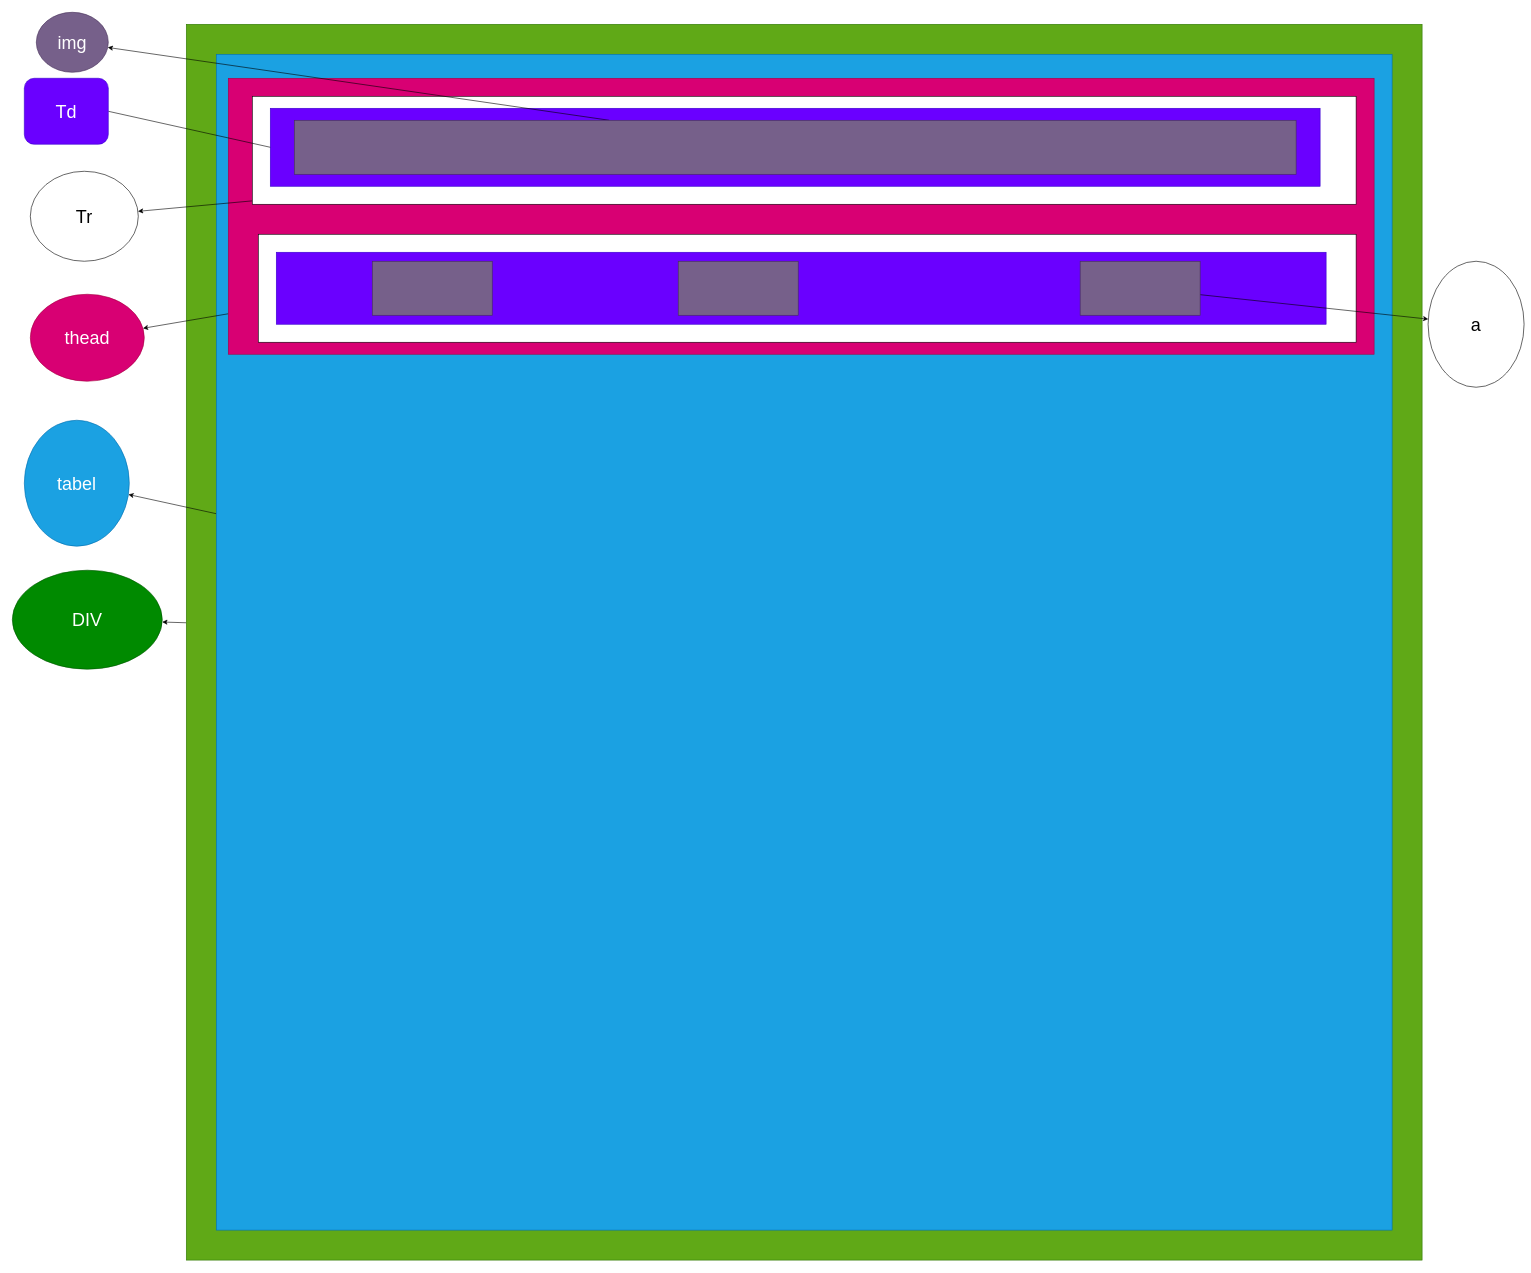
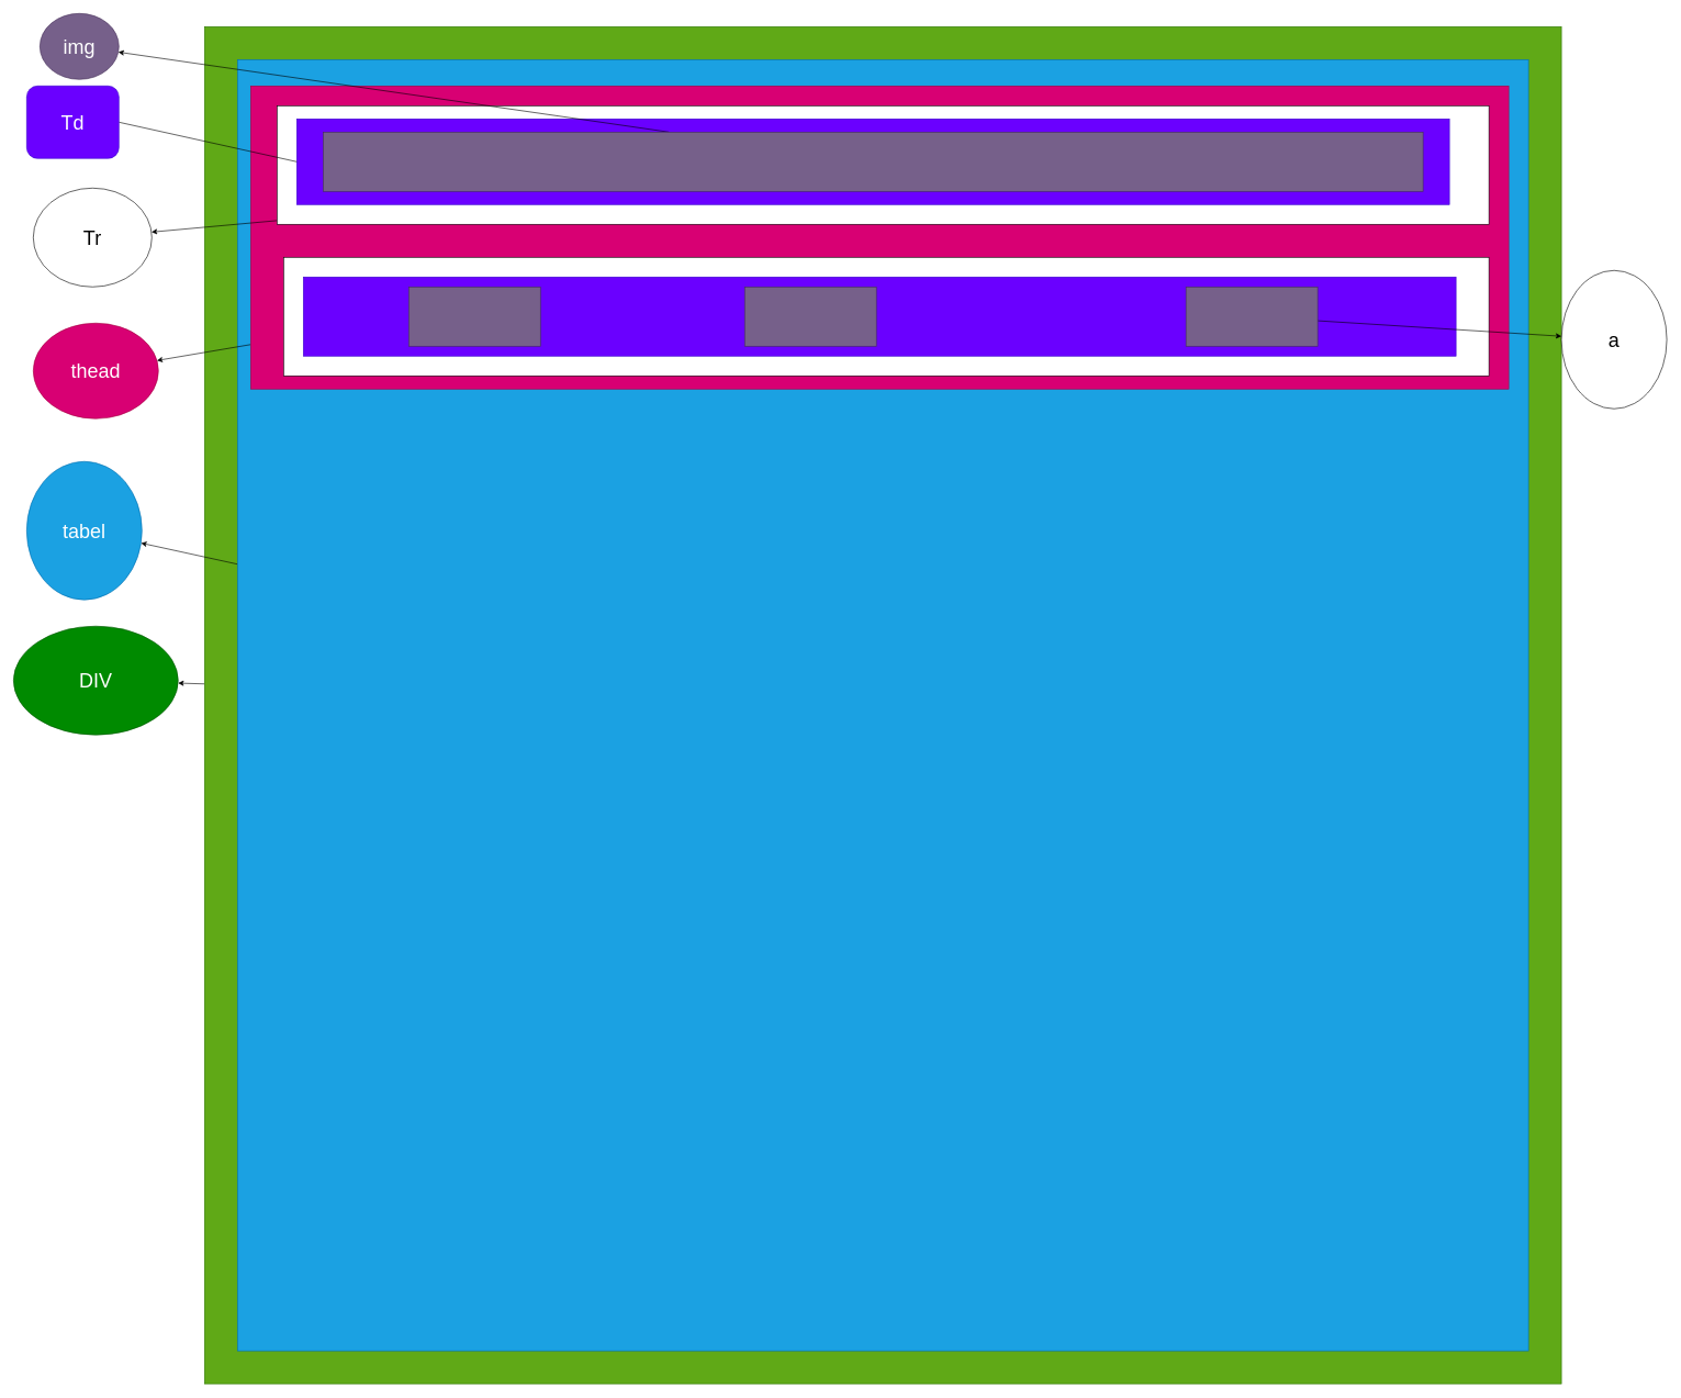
- <mxCell id="26" value="a" style="ellipse;whiteSpace=wrap;html=1;fontSize=30;" vertex="1" parent="1"><mxGeometry x="2380" y="435" width="160" height="210" as="geometry" /></mxCell>
+ <mxCell id="26" value="a" style="ellipse;whiteSpace=wrap;html=1;fontSize=30;" vertex="1" parent="1"><mxGeometry x="2370" y="410" width="160" height="210" as="geometry" /></mxCell>
